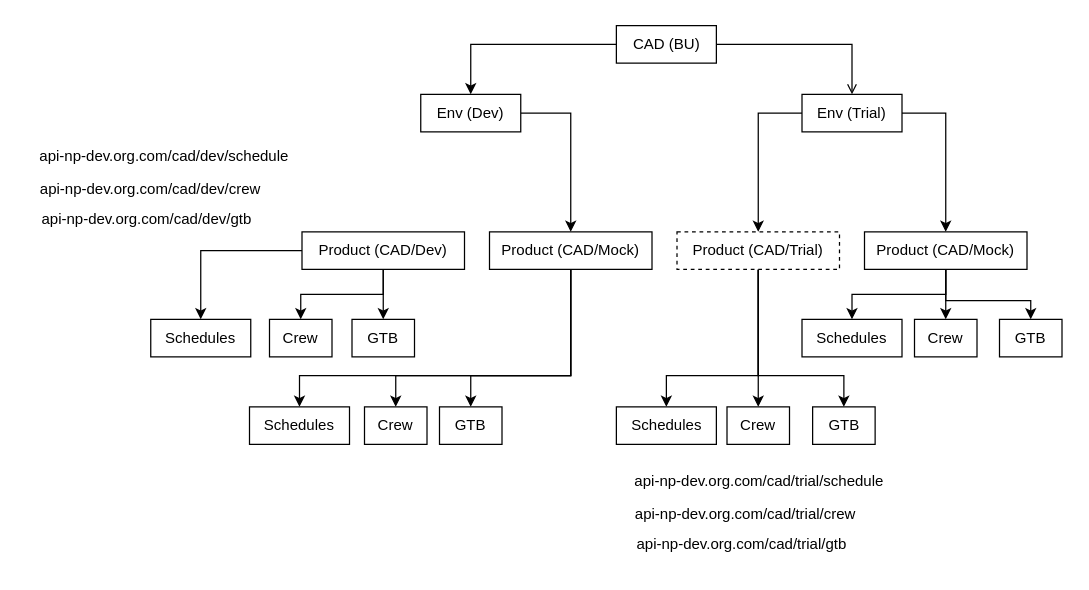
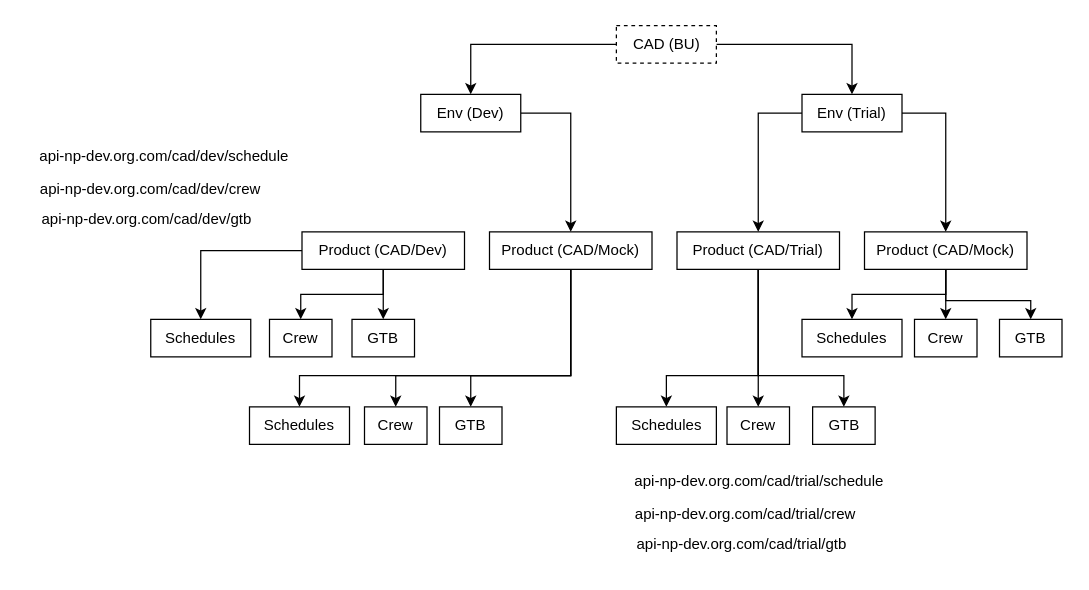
- <mxCell id="4" value="CAD (BU)" style="rounded=0;whiteSpace=wrap;html=1;container=0;" vertex="1" parent="1"><mxGeometry x="492.5" y="20" width="80" height="30" as="geometry" /></mxCell>
+ <mxCell id="4" value="CAD (BU)" style="rounded=0;whiteSpace=wrap;html=1;container=0;dashed=1;" vertex="1" parent="1"><mxGeometry x="492.5" y="20" width="80" height="30" as="geometry" /></mxCell>
- <mxCell id="3" style="edgeStyle=orthogonalEdgeStyle;rounded=0;orthogonalLoop=1;jettySize=auto;html=1;exitX=1;exitY=0.5;exitDx=0;exitDy=0;entryX=0.5;entryY=0;entryDx=0;entryDy=0;endArrow=open;" edge="1" parent="1" source="4" target="9"><mxGeometry relative="1" as="geometry" /></mxCell>
+ <mxCell id="3" style="edgeStyle=orthogonalEdgeStyle;rounded=0;orthogonalLoop=1;jettySize=auto;html=1;exitX=1;exitY=0.5;exitDx=0;exitDy=0;entryX=0.5;entryY=0;entryDx=0;entryDy=0;" edge="1" parent="1" source="4" target="9"><mxGeometry relative="1" as="geometry" /></mxCell>
- <mxCell id="20" value="Product (CAD/Trial)" style="rounded=0;whiteSpace=wrap;html=1;container=0;dashed=1;" vertex="1" parent="1"><mxGeometry x="541" y="185" width="130" height="30" as="geometry" /></mxCell>
+ <mxCell id="20" value="Product (CAD/Trial)" style="rounded=0;whiteSpace=wrap;html=1;container=0;" vertex="1" parent="1"><mxGeometry x="541" y="185" width="130" height="30" as="geometry" /></mxCell>
